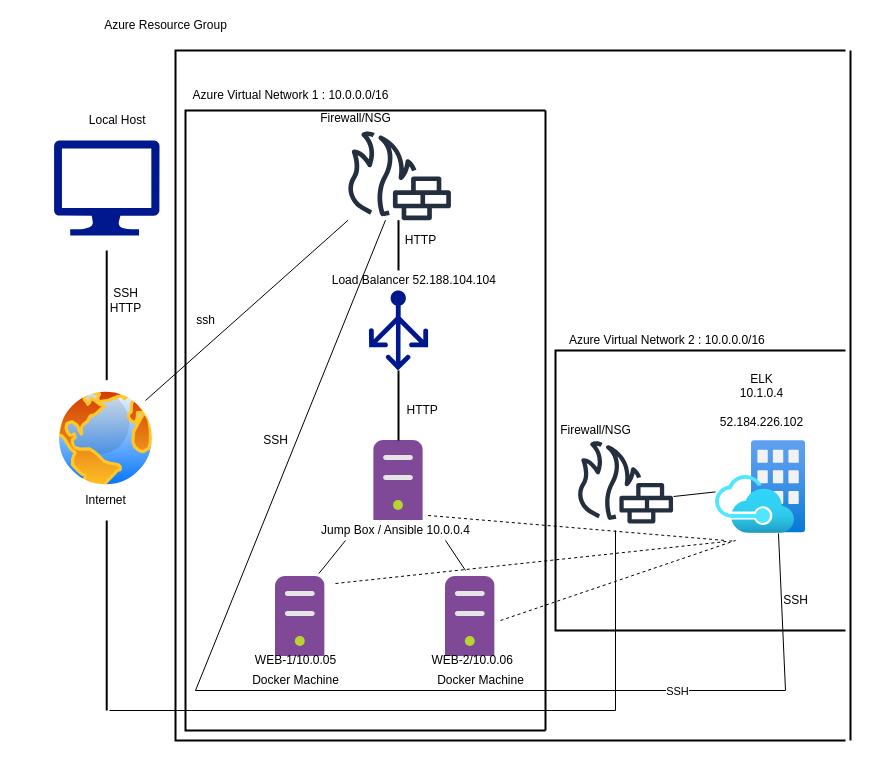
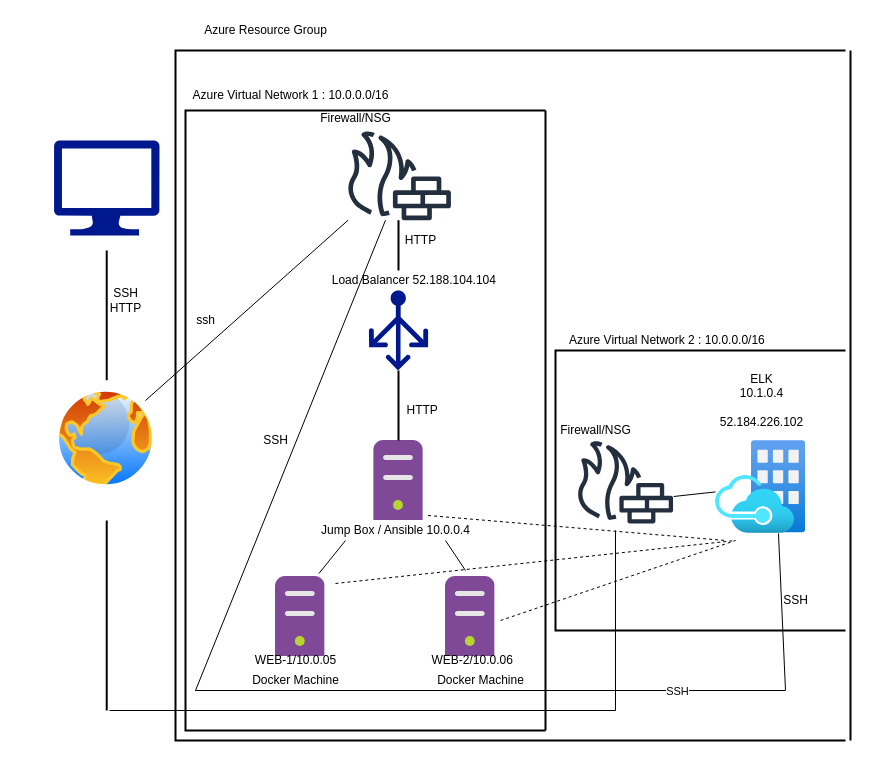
- <mxCell id="46" value="Azure Resource Group" style="text;html=1;align=center;verticalAlign=middle;resizable=0;points=[];autosize=1;" vertex="1" parent="1"><mxGeometry x="95" y="15" width="140" height="20" as="geometry" /></mxCell>
+ <mxCell id="46" value="Azure Resource Group" style="text;html=1;align=center;verticalAlign=middle;resizable=0;points=[];autosize=1;" vertex="1" parent="1"><mxGeometry x="195" y="20" width="140" height="20" as="geometry" /></mxCell>
- <mxCell id="25" value="&amp;nbsp;&amp;nbsp;&amp;nbsp;&amp;nbsp;&amp;nbsp;&amp;nbsp;&amp;nbsp;&amp;nbsp;&amp;nbsp;&amp;nbsp;&amp;nbsp;&amp;nbsp;&amp;nbsp;&amp;nbsp;&amp;nbsp;&amp;nbsp;&amp;nbsp;&amp;nbsp; Local Host" style="text;html=1;align=center;verticalAlign=middle;resizable=0;points=[];autosize=1;" vertex="1" parent="1"><mxGeometry x="20" y="110" width="130" height="20" as="geometry" /></mxCell>
- <mxCell id="26" value="&amp;nbsp;&amp;nbsp;&amp;nbsp;&amp;nbsp;&amp;nbsp; Internet" style="text;html=1;align=center;verticalAlign=middle;resizable=0;points=[];autosize=1;" vertex="1" parent="1"><mxGeometry x="60" y="490" width="70" height="20" as="geometry" /></mxCell>
